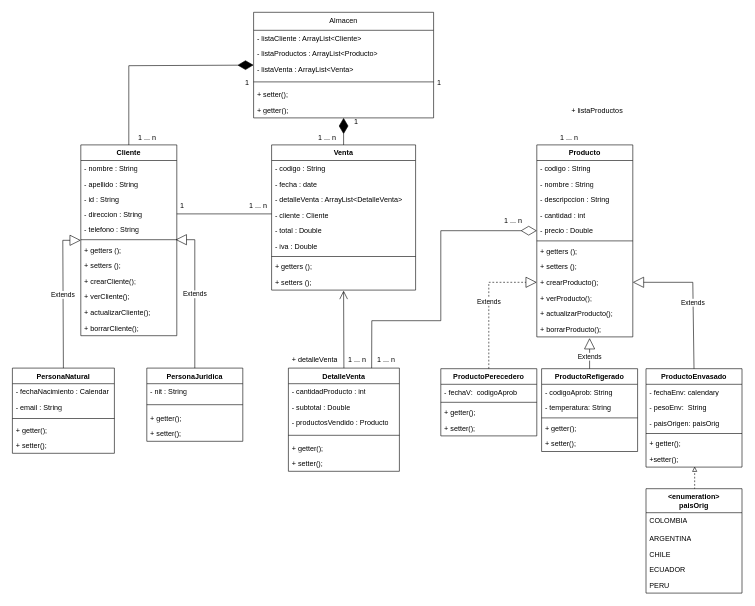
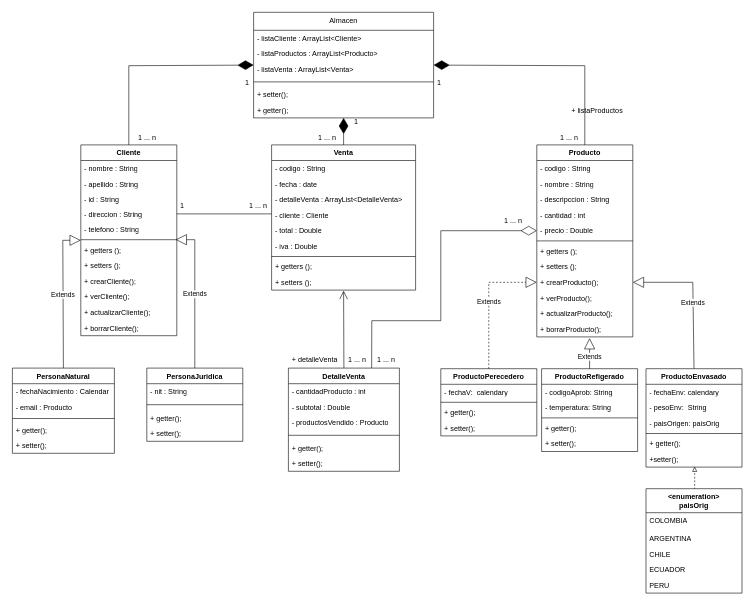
+ <mxCell id="67" value="" style="endArrow=diamondThin;endFill=1;endSize=24;html=1;rounded=0;entryX=1;entryY=0.5;entryDx=0;entryDy=0;exitX=0.5;exitY=0;exitDx=0;exitDy=0;" edge="1" parent="1" source="22" target="2"><mxGeometry width="160" relative="1" as="geometry"><mxPoint x="504" y="324" as="sourcePoint" /><mxPoint x="664" y="324" as="targetPoint" /><Array as="points"><mxPoint x="974" y="109" /></Array></mxGeometry></mxCell>
- <mxCell id="70" value="- fechaV:&amp;nbsp; codigoAprob" style="text;strokeColor=none;fillColor=none;align=left;verticalAlign=top;spacingLeft=4;spacingRight=4;overflow=hidden;rotatable=0;points=[[0,0.5],[1,0.5]];portConstraint=eastwest;whiteSpace=wrap;html=1;" vertex="1" parent="69"><mxGeometry y="26" width="160" height="26" as="geometry" /></mxCell>
+ <mxCell id="70" value="- fechaV:&amp;nbsp; calendary" style="text;strokeColor=none;fillColor=none;align=left;verticalAlign=top;spacingLeft=4;spacingRight=4;overflow=hidden;rotatable=0;points=[[0,0.5],[1,0.5]];portConstraint=eastwest;whiteSpace=wrap;html=1;" vertex="1" parent="69"><mxGeometry y="26" width="160" height="26" as="geometry" /></mxCell>
- <mxCell id="47" value="- email : String" style="text;strokeColor=none;fillColor=none;align=left;verticalAlign=top;spacingLeft=4;spacingRight=4;overflow=hidden;rotatable=0;points=[[0,0.5],[1,0.5]];portConstraint=eastwest;whiteSpace=wrap;html=1;" vertex="1" parent="45"><mxGeometry y="52" width="170" height="26" as="geometry" /></mxCell>
+ <mxCell id="47" value="- email : Producto" style="text;strokeColor=none;fillColor=none;align=left;verticalAlign=top;spacingLeft=4;spacingRight=4;overflow=hidden;rotatable=0;points=[[0,0.5],[1,0.5]];portConstraint=eastwest;whiteSpace=wrap;html=1;" vertex="1" parent="45"><mxGeometry y="52" width="170" height="26" as="geometry" /></mxCell>
